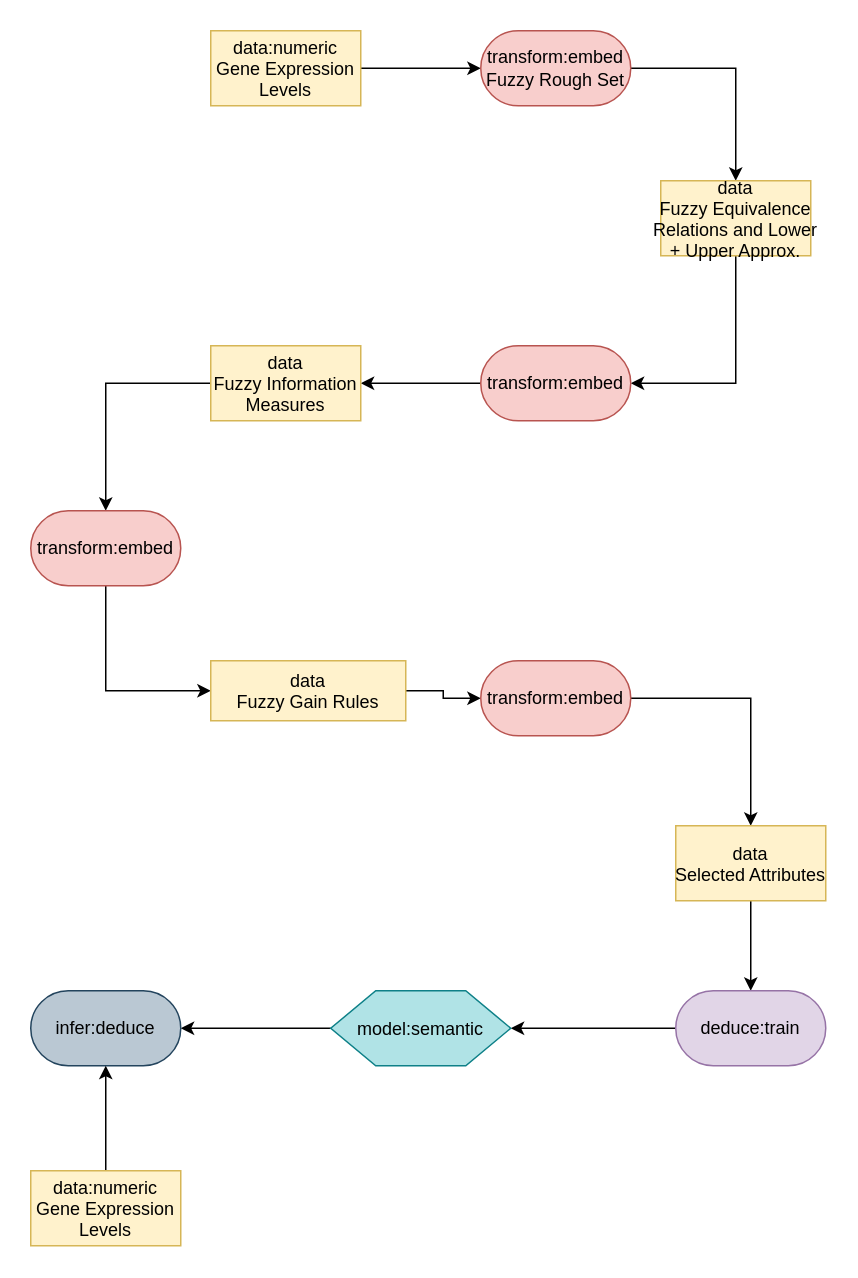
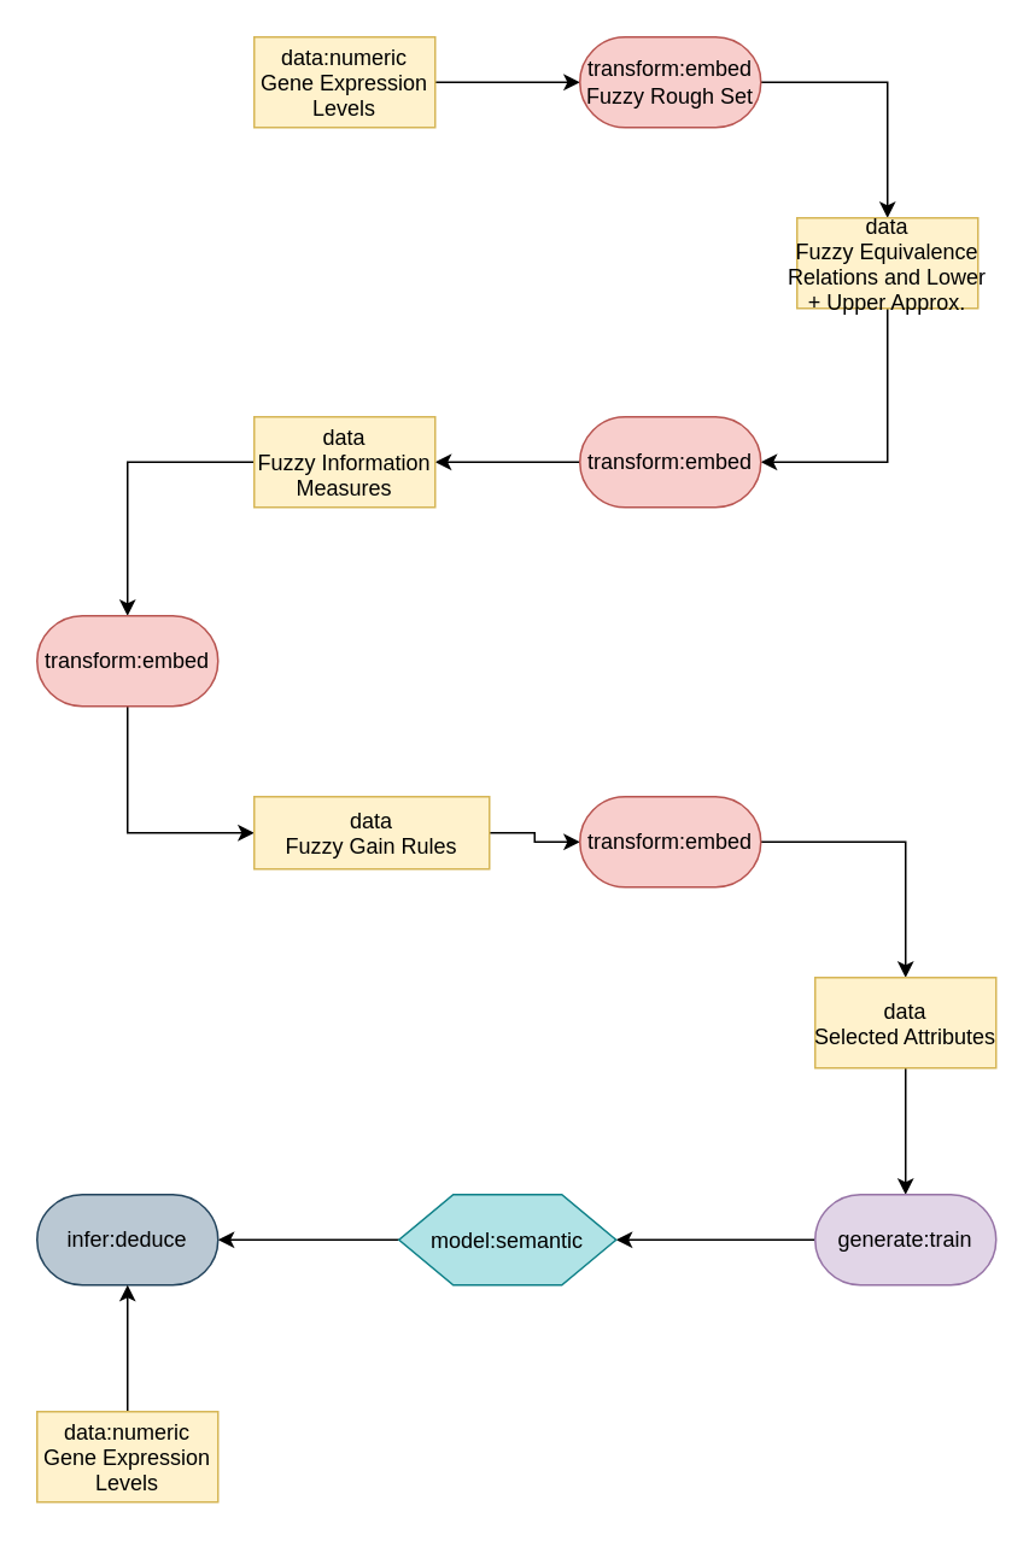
- <mxCell id="19" value="data&#10;Selected Attributes" style="rectangle;fillColor=#fff2cc;strokeColor=#d6b656;" parent="1" name="data" vertex="1"><mxGeometry x="450" y="550" width="100" height="50" as="geometry" /></mxCell>
+ <mxCell id="19" value="data&#10;Selected Attributes" style="rectangle;fillColor=#fff2cc;strokeColor=#d6b656;" parent="1" name="data" vertex="1"><mxGeometry x="450" y="540" width="100" height="50" as="geometry" /></mxCell>
- <mxCell id="21" value="deduce:train" style="rounded=1;whiteSpace=wrap;html=1;arcSize=50;fillColor=#e1d5e7;strokeColor=#9673a6;" parent="1" name="generate:train" vertex="1"><mxGeometry x="450" y="660" width="100" height="50" as="geometry" /></mxCell>
+ <mxCell id="21" value="generate:train" style="rounded=1;whiteSpace=wrap;html=1;arcSize=50;fillColor=#e1d5e7;strokeColor=#9673a6;" parent="1" name="generate:train" vertex="1"><mxGeometry x="450" y="660" width="100" height="50" as="geometry" /></mxCell>
